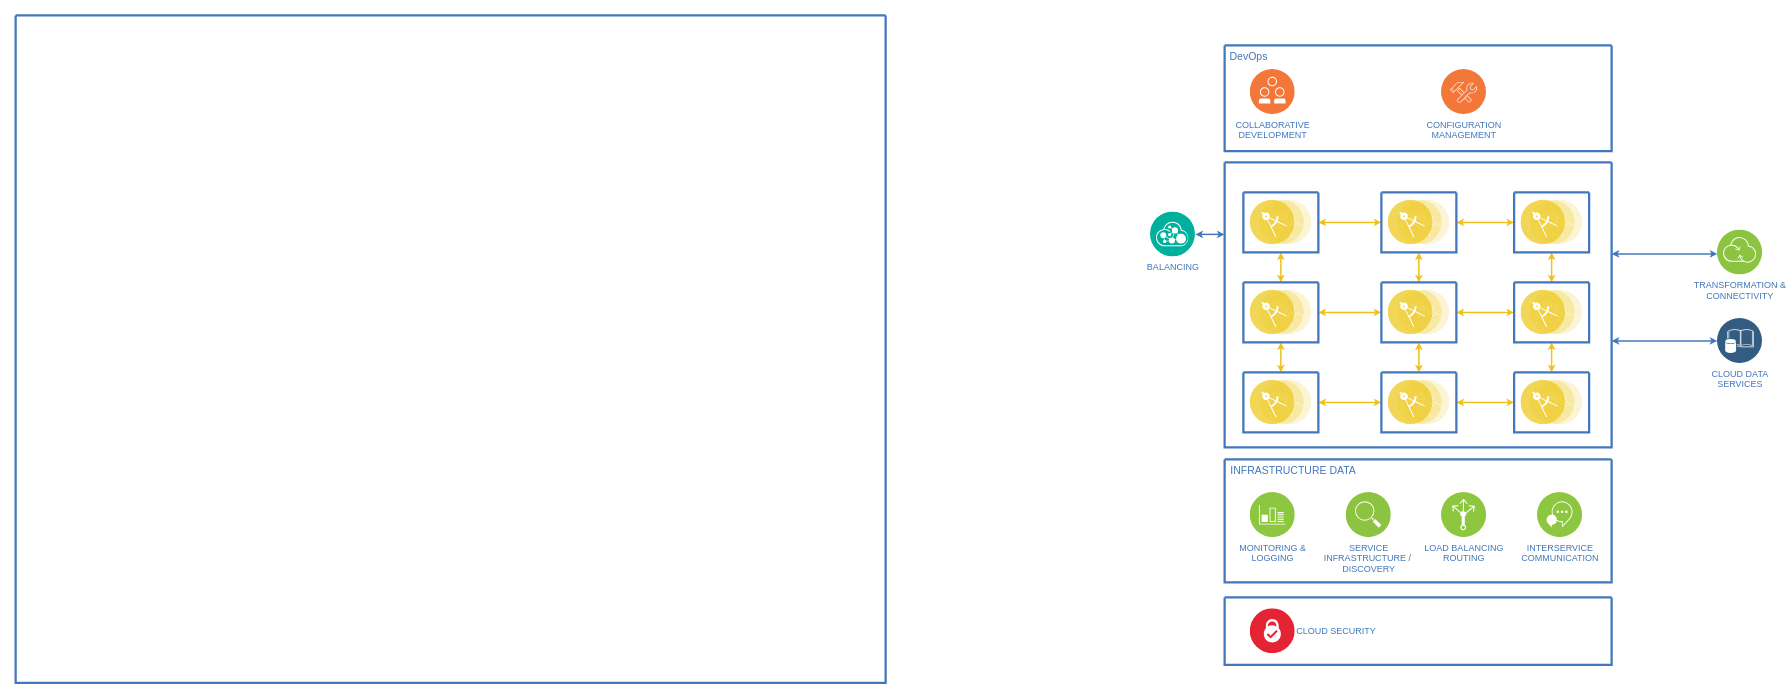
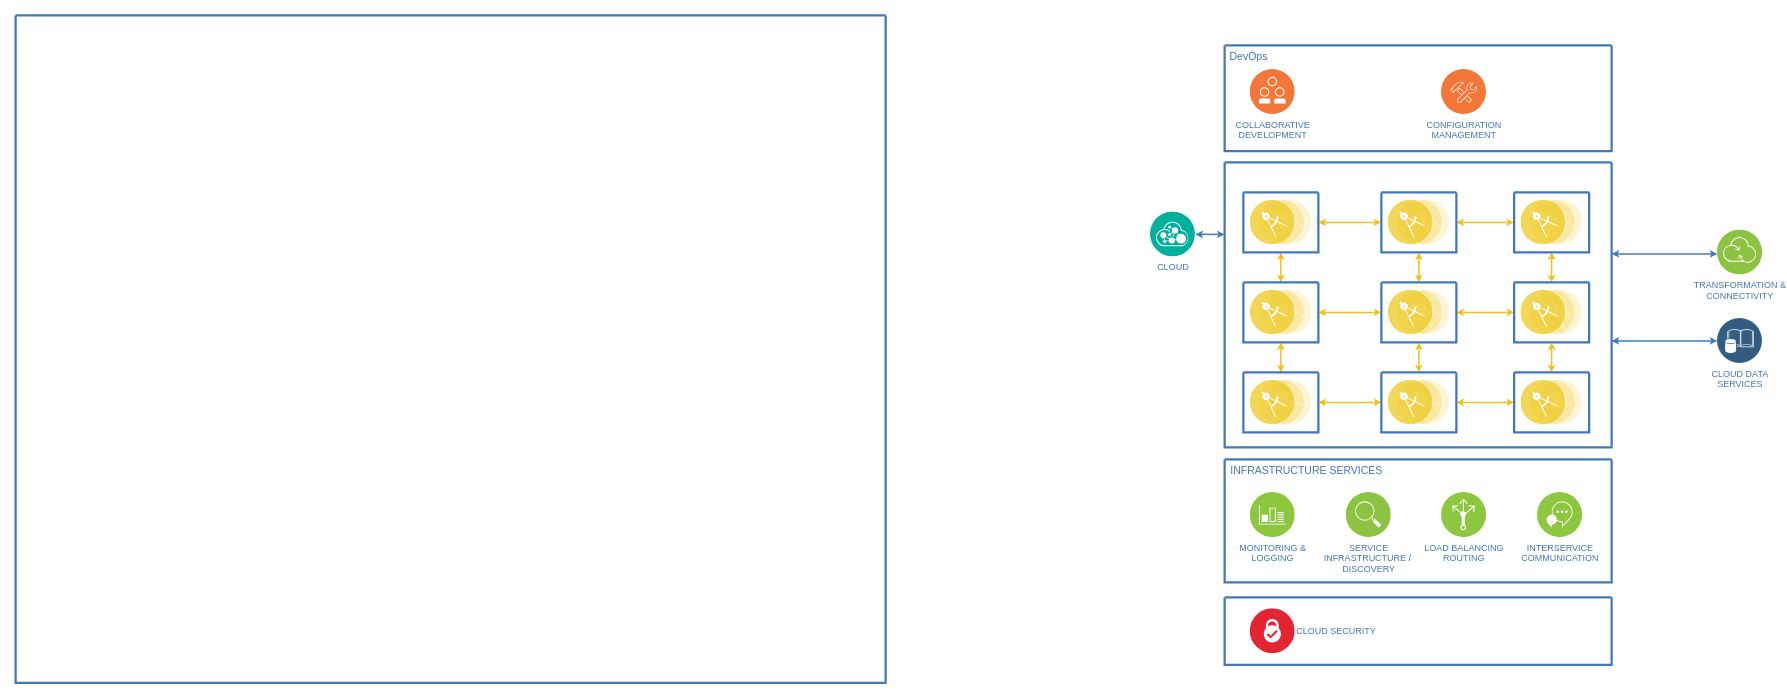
- <mxCell id="6" value="BALANCING" style="aspect=fixed;perimeter=ellipsePerimeter;html=1;align=center;shadow=0;dashed=0;image;image=img/lib/ibm/management/api_management.svg;labelBackgroundColor=#ffffff;strokeColor=#666666;strokeWidth=3;fillColor=#C2952D;gradientColor=none;fontSize=12;fontColor=#4277BB;" parent="2" vertex="1"><mxGeometry x="1513" y="262" width="60" height="60" as="geometry" /></mxCell>
+ <mxCell id="6" value="CLOUD" style="aspect=fixed;perimeter=ellipsePerimeter;html=1;align=center;shadow=0;dashed=0;image;image=img/lib/ibm/management/api_management.svg;labelBackgroundColor=#ffffff;strokeColor=#666666;strokeWidth=3;fillColor=#C2952D;gradientColor=none;fontSize=12;fontColor=#4277BB;" parent="2" vertex="1"><mxGeometry x="1513" y="262" width="60" height="60" as="geometry" /></mxCell>
- <mxCell id="47" value="INFRASTRUCTURE DATA" style="text;html=1;align=left;verticalAlign=top;fontColor=#4277BB;shadow=0;dashed=0;strokeColor=none;fillColor=none;labelBackgroundColor=none;fontStyle=0;fontSize=14;spacingLeft=5;" parent="42" vertex="1"><mxGeometry x="1" width="231" height="24" as="geometry" /></mxCell>
+ <mxCell id="47" value="INFRASTRUCTURE SERVICES" style="text;html=1;align=left;verticalAlign=top;fontColor=#4277BB;shadow=0;dashed=0;strokeColor=none;fillColor=none;labelBackgroundColor=none;fontStyle=0;fontSize=14;spacingLeft=5;" parent="42" vertex="1"><mxGeometry x="1" width="231" height="24" as="geometry" /></mxCell>
